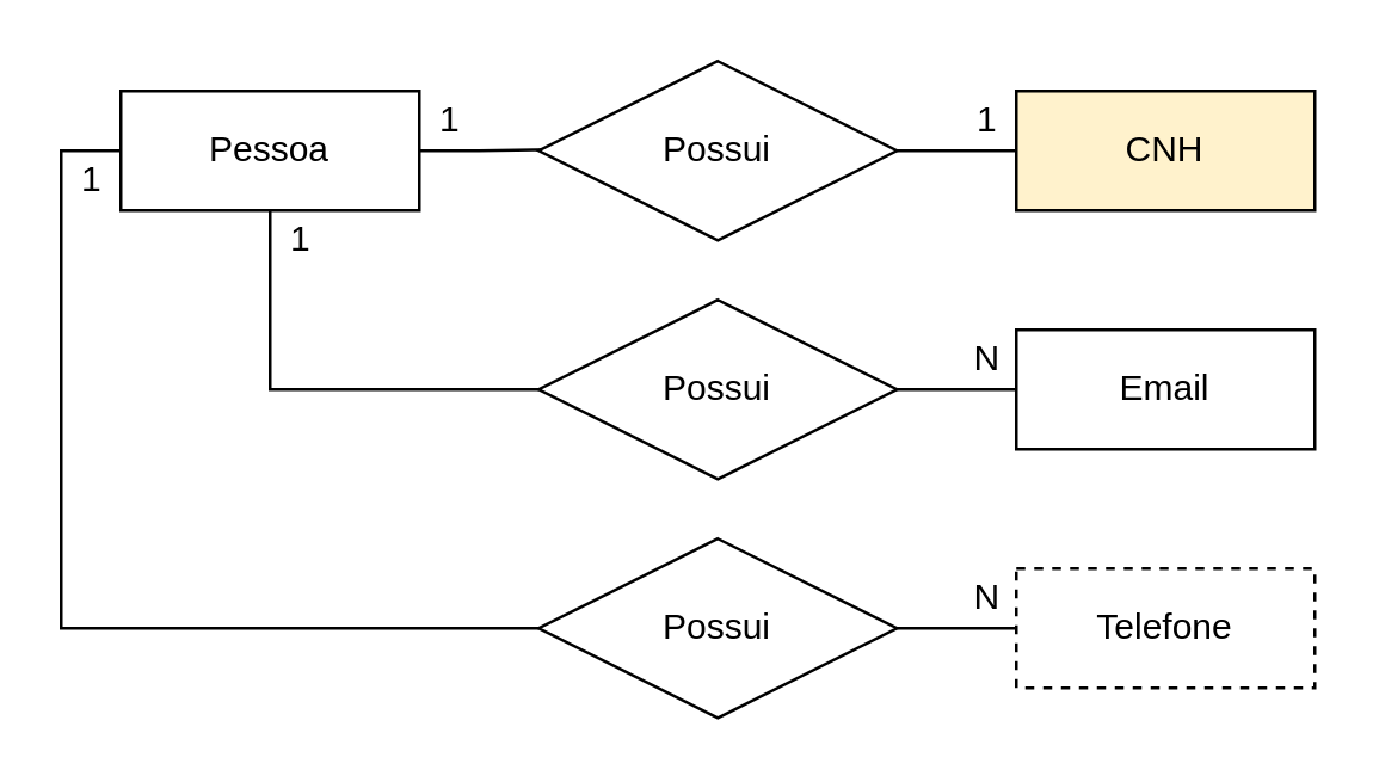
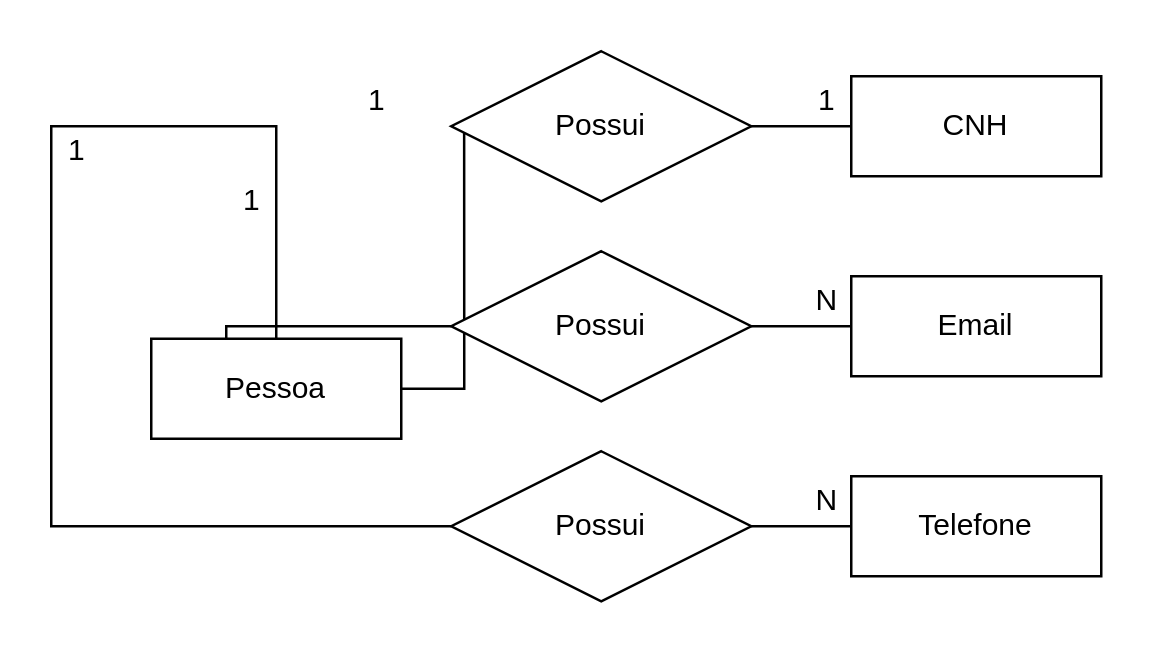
- <mxCell id="5" value="Pessoa" style="whiteSpace=wrap;html=1;align=center;" vertex="1" parent="1"><mxGeometry x="40" y="30" width="100" height="40" as="geometry" /></mxCell>
+ <mxCell id="5" value="Pessoa" style="whiteSpace=wrap;html=1;align=center;" vertex="1" parent="1"><mxGeometry x="60" y="135" width="100" height="40" as="geometry" /></mxCell>
- <mxCell id="8" value="CNH" style="whiteSpace=wrap;html=1;align=center;fillColor=#fff2cc;" vertex="1" parent="1"><mxGeometry x="340" y="30" width="100" height="40" as="geometry" /></mxCell>
+ <mxCell id="8" value="CNH" style="whiteSpace=wrap;html=1;align=center;" vertex="1" parent="1"><mxGeometry x="340" y="30" width="100" height="40" as="geometry" /></mxCell>
- <mxCell id="12" value="Telefone" style="whiteSpace=wrap;html=1;align=center;dashed=1;" vertex="1" parent="1"><mxGeometry x="340" y="190" width="100" height="40" as="geometry" /></mxCell>
+ <mxCell id="12" value="Telefone" style="whiteSpace=wrap;html=1;align=center;" vertex="1" parent="1"><mxGeometry x="340" y="190" width="100" height="40" as="geometry" /></mxCell>
